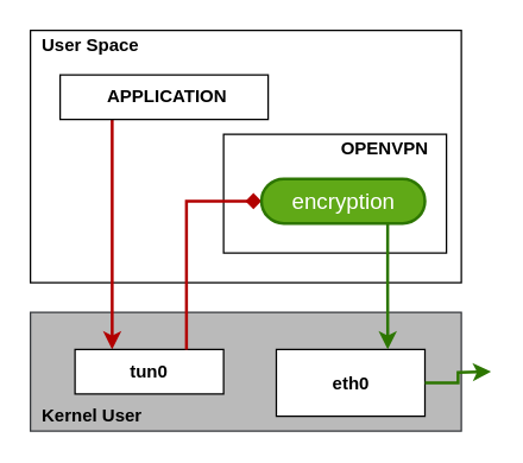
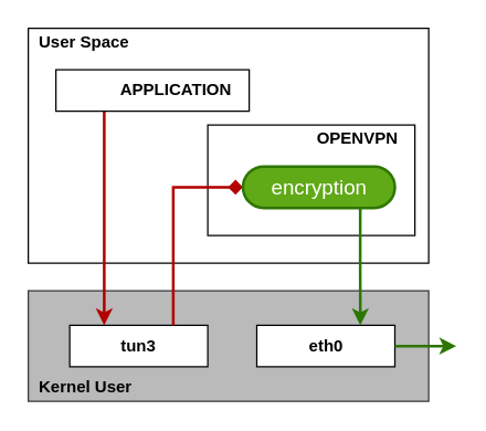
- <mxCell id="9" value="APPLICATION" style="text;html=1;strokeColor=none;fillColor=none;align=left;verticalAlign=middle;whiteSpace=wrap;rounded=0;fontSize=12;fontStyle=1" parent="1" vertex="1"><mxGeometry x="70" y="55" width="80" height="20" as="geometry" /></mxCell>
+ <mxCell id="9" value="APPLICATION" style="text;html=1;strokeColor=none;fillColor=none;align=left;verticalAlign=middle;whiteSpace=wrap;rounded=0;fontSize=12;fontStyle=1" parent="1" vertex="1"><mxGeometry x="85" y="55" width="80" height="20" as="geometry" /></mxCell>
- <mxCell id="11" value="tun0" style="rounded=0;whiteSpace=wrap;html=1;fontStyle=1" parent="1" vertex="1"><mxGeometry x="50" y="235" width="100" height="30" as="geometry" /></mxCell>
+ <mxCell id="11" value="tun3" style="rounded=0;whiteSpace=wrap;html=1;fontStyle=1" parent="1" vertex="1"><mxGeometry x="50" y="235" width="100" height="30" as="geometry" /></mxCell>
- <mxCell id="12" value="eth0" style="rounded=0;whiteSpace=wrap;html=1;fontStyle=1" parent="1" vertex="1"><mxGeometry x="185.5" y="235" width="100" height="45" as="geometry" /></mxCell>
+ <mxCell id="12" value="eth0" style="rounded=0;whiteSpace=wrap;html=1;fontStyle=1" parent="1" vertex="1"><mxGeometry x="185.5" y="235" width="100" height="30" as="geometry" /></mxCell>
